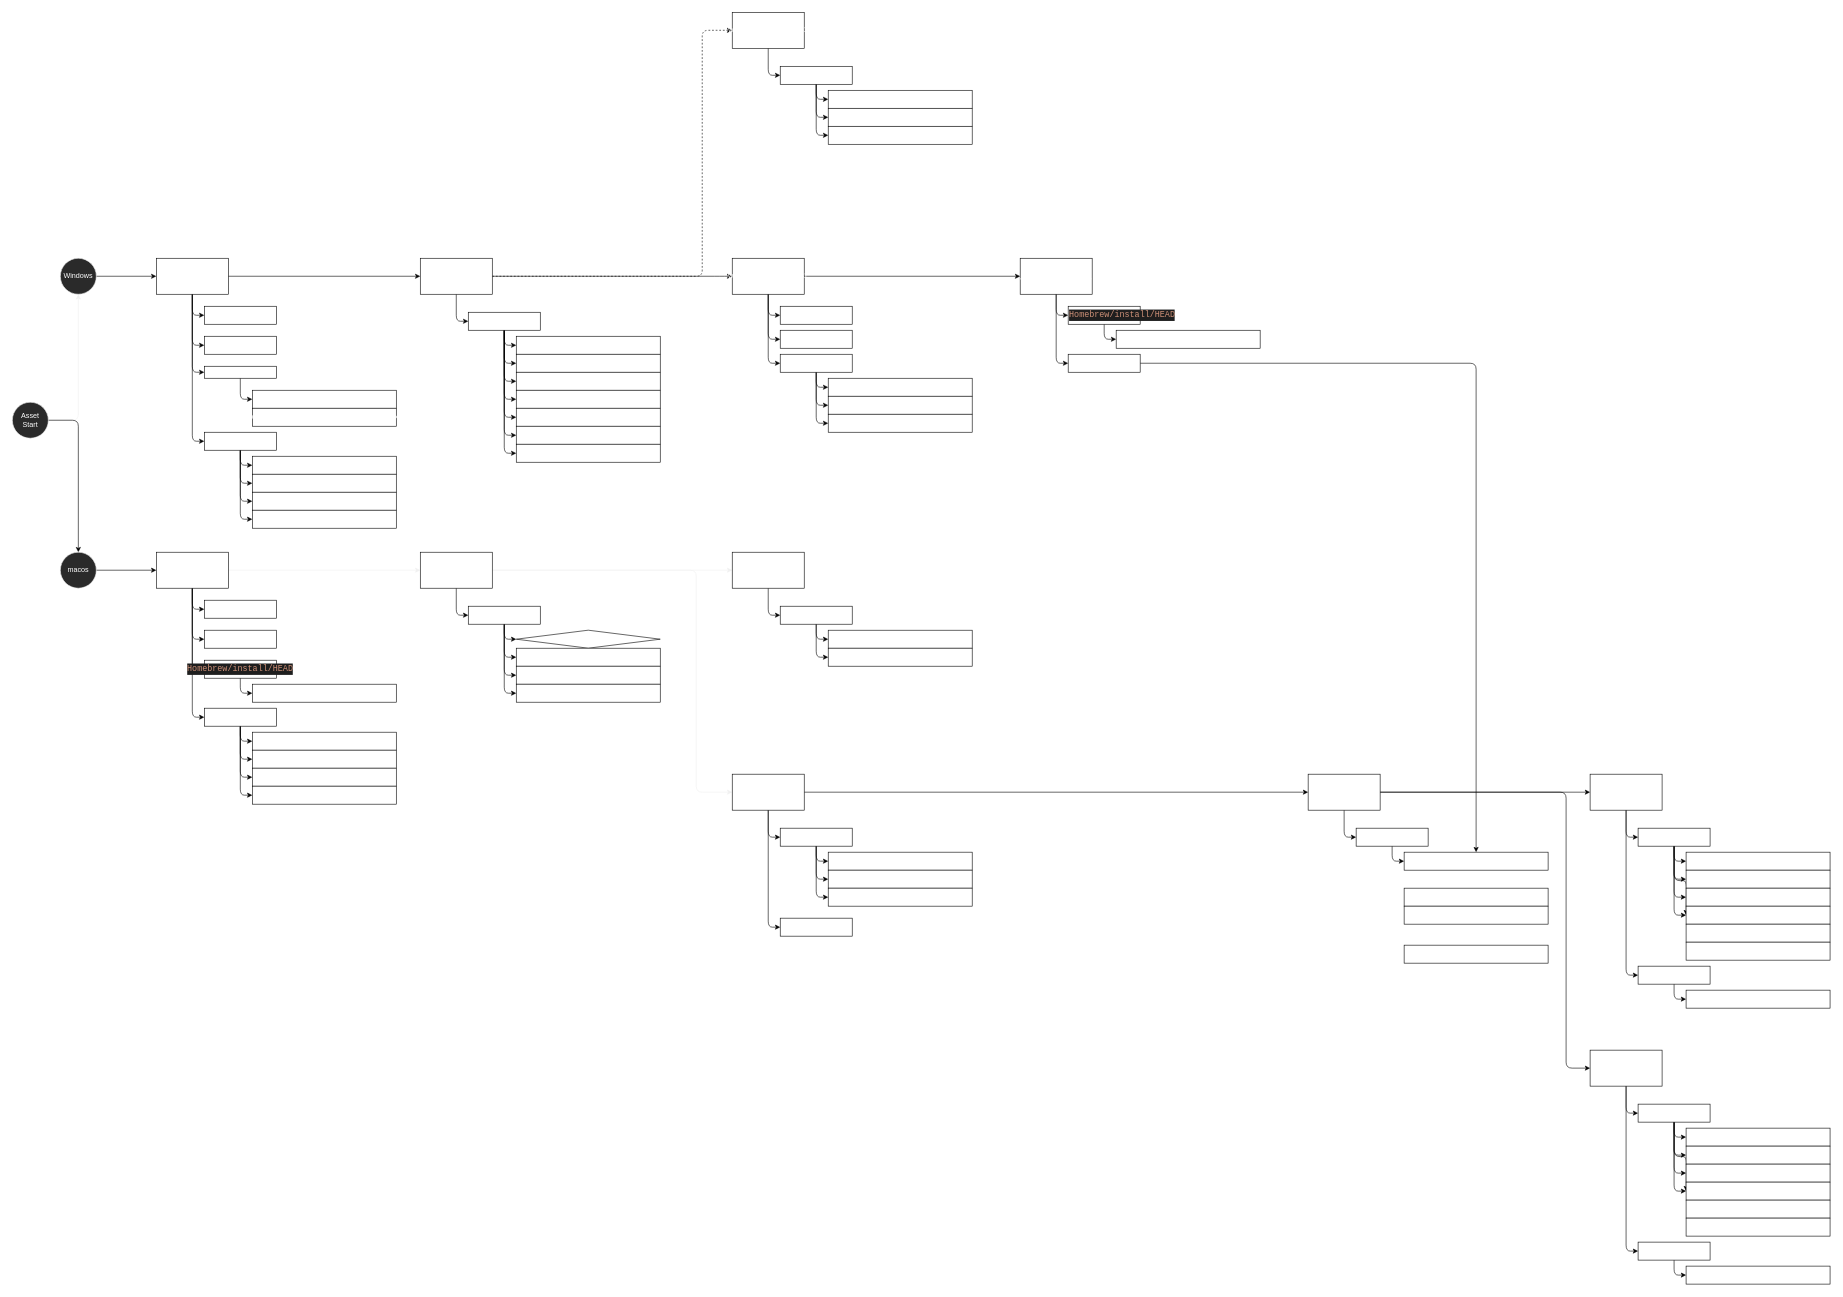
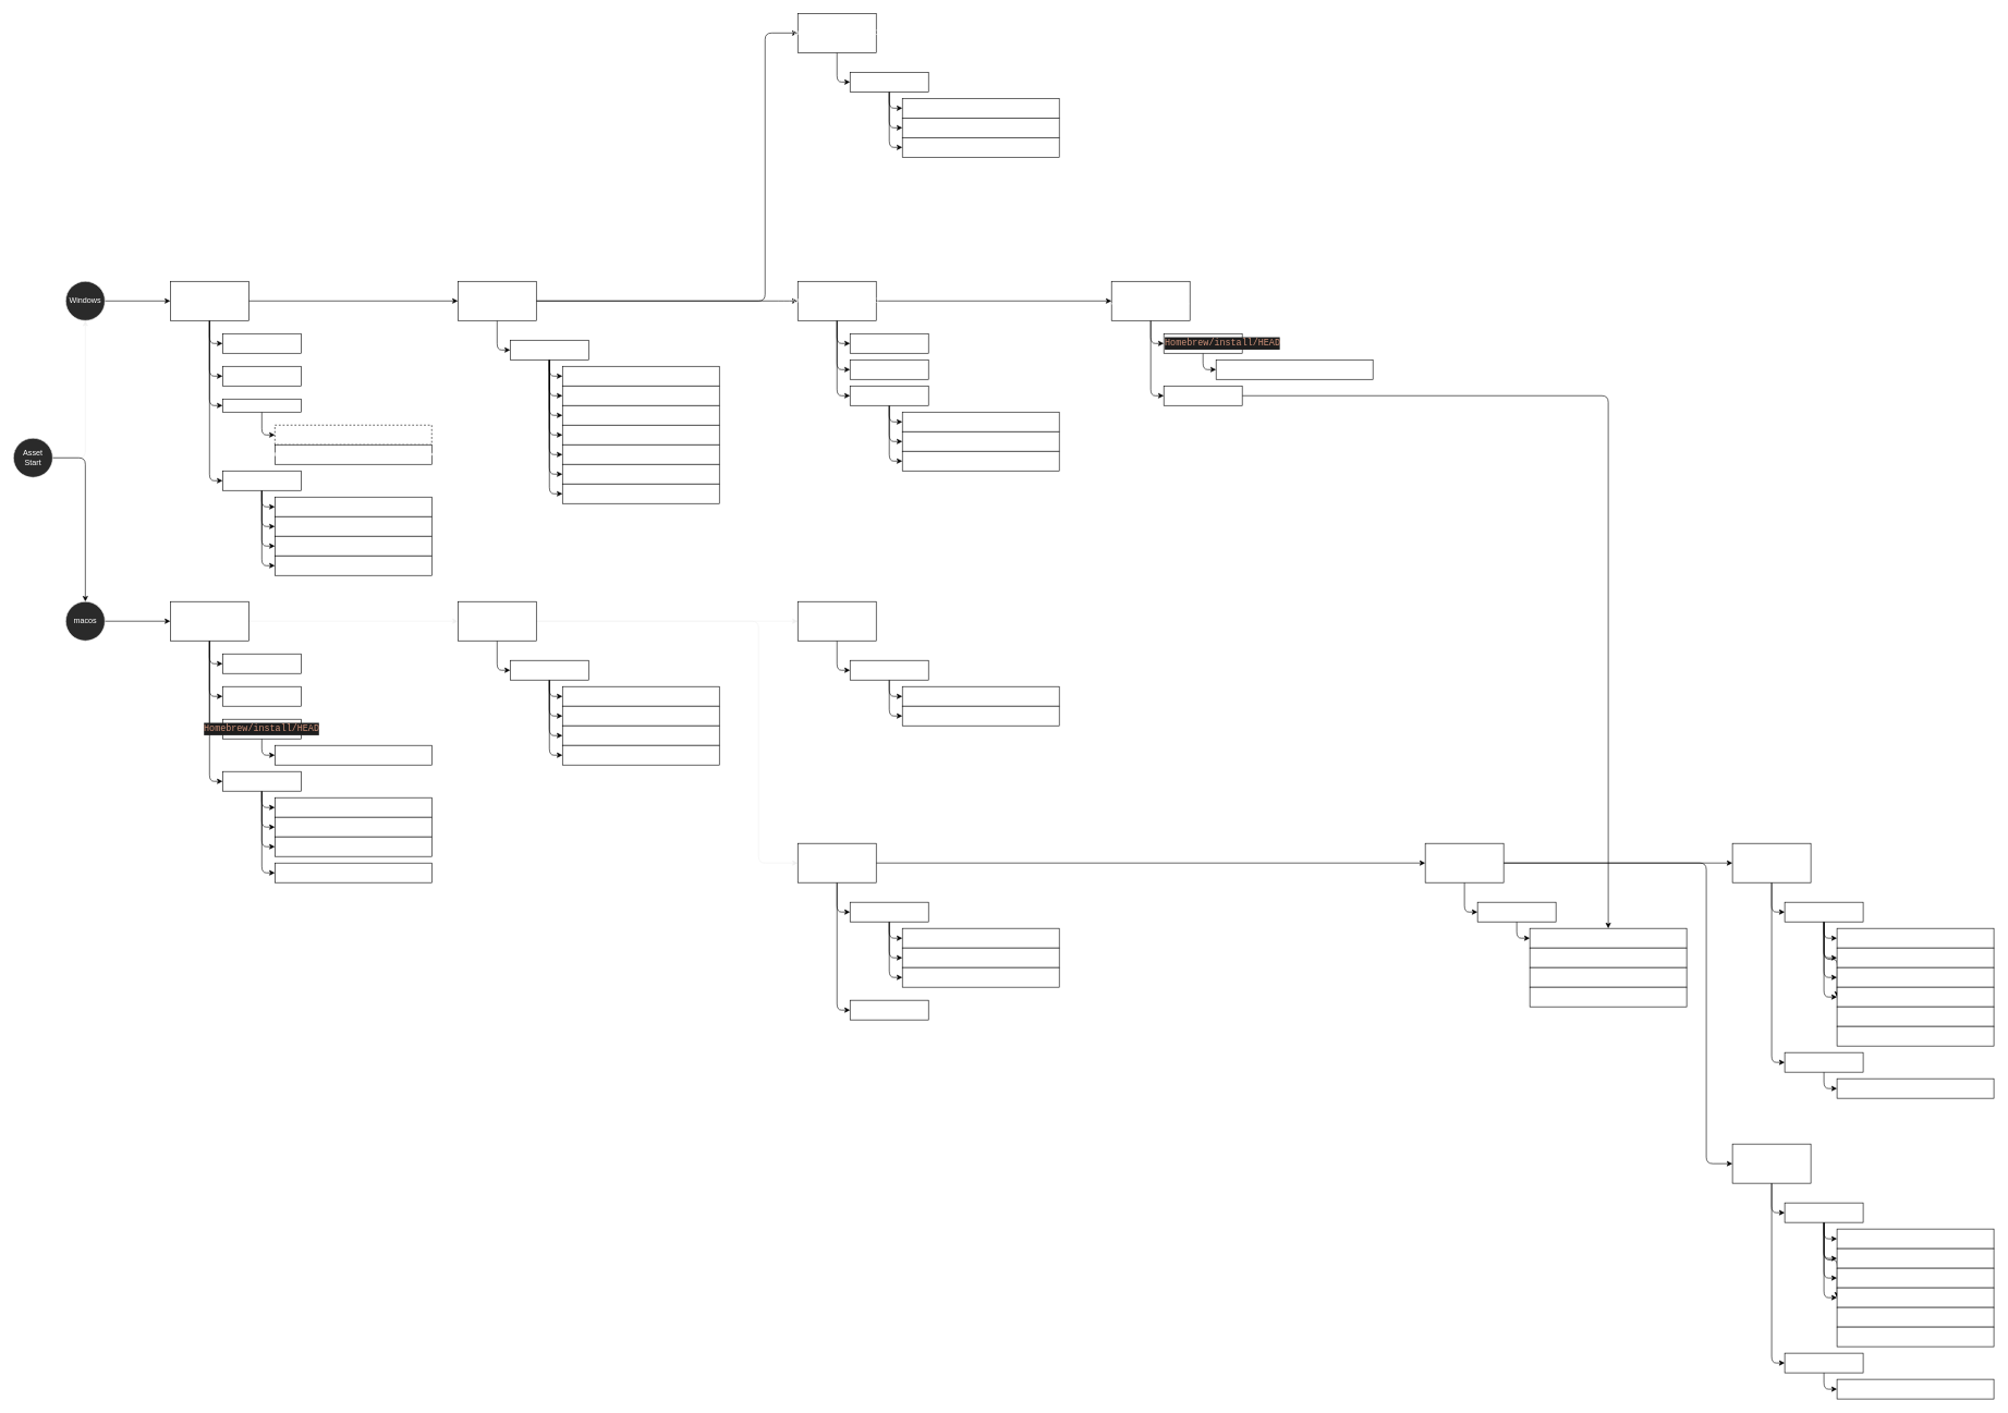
- <mxCell id="18" style="edgeStyle=orthogonalEdgeStyle;html=1;exitX=1;exitY=0.5;exitDx=0;exitDy=0;fontFamily=Helvetica;fontSize=12;fontColor=#FFFFFF;dashed=1;" parent="1" source="20" target="34" edge="1"><mxGeometry relative="1" as="geometry"><Array as="points"><mxPoint x="1170" y="460" /><mxPoint x="1170" y="50" /></Array></mxGeometry></mxCell>
+ <mxCell id="18" style="edgeStyle=orthogonalEdgeStyle;html=1;exitX=1;exitY=0.5;exitDx=0;exitDy=0;fontFamily=Helvetica;fontSize=12;fontColor=#FFFFFF;" parent="1" source="20" target="34" edge="1"><mxGeometry relative="1" as="geometry"><Array as="points"><mxPoint x="1170" y="460" /><mxPoint x="1170" y="50" /></Array></mxGeometry></mxCell>
- <mxCell id="77" value="&lt;div style=&quot;font-size: 12px ; line-height: 19px&quot;&gt;Microsoft.VSLibs.x64.14.00+&lt;/div&gt;" style="rounded=0;whiteSpace=wrap;html=1;align=center;fontFamily=Helvetica;labelBackgroundColor=none;fontSize=12;fontColor=#FFFFFF;" parent="1" vertex="1"><mxGeometry x="420" y="650" width="240" height="30" as="geometry" /></mxCell>
+ <mxCell id="77" value="&lt;div style=&quot;font-size: 12px ; line-height: 19px&quot;&gt;Microsoft.VSLibs.x64.14.00+&lt;/div&gt;" style="rounded=0;whiteSpace=wrap;html=1;align=center;fontFamily=Helvetica;labelBackgroundColor=none;fontSize=12;fontColor=#FFFFFF;dashed=1;" parent="1" vertex="1"><mxGeometry x="420" y="650" width="240" height="30" as="geometry" /></mxCell>
- <mxCell id="127" value="vlc" style="rhombus;whiteSpace=wrap;html=1;align=center;fontFamily=Helvetica;labelBackgroundColor=none;fontSize=12;fontColor=#FFFFFF;" parent="1" vertex="1"><mxGeometry x="860" y="1050" width="240" height="30" as="geometry" /></mxCell>
+ <mxCell id="127" value="vlc" style="rounded=0;whiteSpace=wrap;html=1;align=center;fontFamily=Helvetica;labelBackgroundColor=none;fontSize=12;fontColor=#FFFFFF;" parent="1" vertex="1"><mxGeometry x="860" y="1050" width="240" height="30" as="geometry" /></mxCell>
- <mxCell id="111" value="&lt;div style=&quot;font-size: 12px ; line-height: 19px&quot;&gt;google-drive&lt;/div&gt;" style="rounded=0;whiteSpace=wrap;html=1;align=center;fontFamily=Helvetica;labelBackgroundColor=none;fontSize=12;fontColor=#FFFFFF;" parent="1" vertex="1"><mxGeometry x="420" y="1310" width="240" height="30" as="geometry" /></mxCell>
+ <mxCell id="111" value="&lt;div style=&quot;font-size: 12px ; line-height: 19px&quot;&gt;google-drive&lt;/div&gt;" style="rounded=0;whiteSpace=wrap;html=1;align=center;fontFamily=Helvetica;labelBackgroundColor=none;fontSize=12;fontColor=#FFFFFF;" parent="1" vertex="1"><mxGeometry x="420" y="1320" width="240" height="30" as="geometry" /></mxCell>
- <mxCell id="174" value="maven" style="rounded=0;whiteSpace=wrap;html=1;align=center;fontFamily=Helvetica;labelBackgroundColor=none;fontSize=12;fontColor=#FFFFFF;" vertex="1" parent="1"><mxGeometry x="2340" y="1575" width="240" height="30" as="geometry" /></mxCell>
+ <mxCell id="174" value="maven" style="rounded=0;whiteSpace=wrap;html=1;align=center;fontFamily=Helvetica;labelBackgroundColor=none;fontSize=12;fontColor=#FFFFFF;" vertex="1" parent="1"><mxGeometry x="2340" y="1450" width="240" height="30" as="geometry" /></mxCell>
